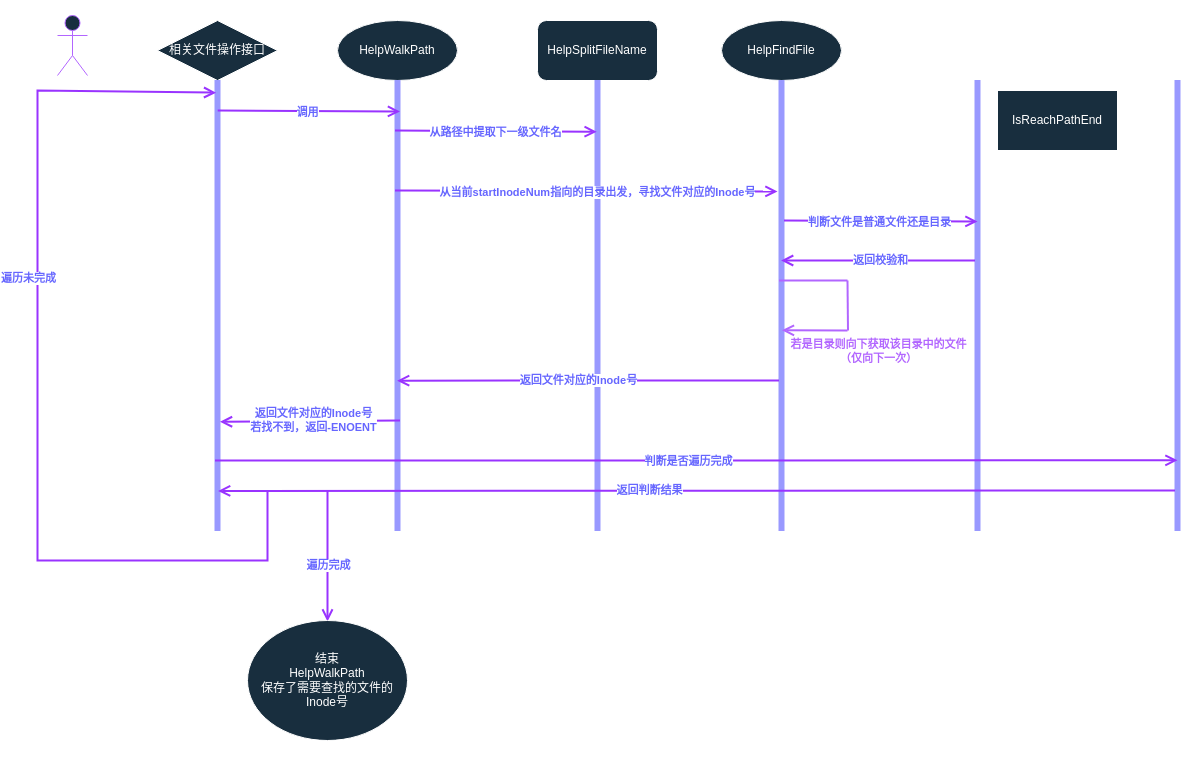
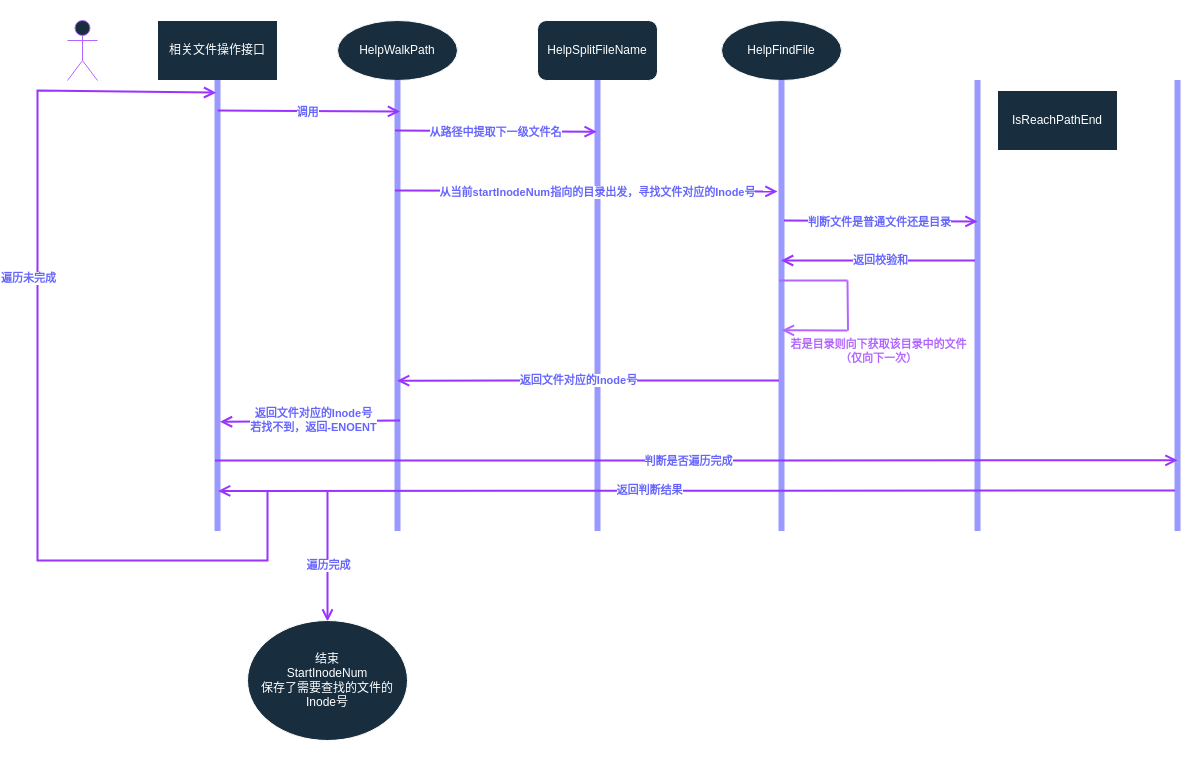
- <mxCell id="27" value="Actor" style="shape=umlActor;verticalLabelPosition=bottom;verticalAlign=top;html=1;strokeColor=#B266FF;fontColor=#FFFFFF;fillColor=#182E3E;" parent="1" vertex="1"><mxGeometry x="40" y="15" width="30" height="60" as="geometry" /></mxCell>
+ <mxCell id="27" value="Actor" style="shape=umlActor;verticalLabelPosition=bottom;verticalAlign=top;html=1;strokeColor=#B266FF;fontColor=#FFFFFF;fillColor=#182E3E;" parent="1" vertex="1"><mxGeometry x="50" y="20" width="30" height="60" as="geometry" /></mxCell>
- <mxCell id="25" value="相关文件操作接口" style="rhombus;whiteSpace=wrap;html=1;strokeColor=#FFFFFF;fontColor=#FFFFFF;fillColor=#182E3E;" parent="1" vertex="1"><mxGeometry x="140" y="20" width="120" height="60" as="geometry" /></mxCell>
+ <mxCell id="25" value="相关文件操作接口" style="rounded=0;whiteSpace=wrap;html=1;strokeColor=#FFFFFF;fontColor=#FFFFFF;fillColor=#182E3E;" parent="1" vertex="1"><mxGeometry x="140" y="20" width="120" height="60" as="geometry" /></mxCell>
- <mxCell id="38" value="结束&lt;br&gt;HelpWalkPath&lt;br&gt;保存了需要查找的文件的Inode号" style="ellipse;whiteSpace=wrap;html=1;strokeColor=#FFFFFF;fontColor=#FFFFFF;fillColor=#182E3E;" parent="1" vertex="1"><mxGeometry x="230" y="620" width="160" height="120" as="geometry" /></mxCell>
+ <mxCell id="38" value="结束&lt;br&gt;StartInodeNum&lt;br&gt;保存了需要查找的文件的Inode号" style="ellipse;whiteSpace=wrap;html=1;strokeColor=#FFFFFF;fontColor=#FFFFFF;fillColor=#182E3E;" parent="1" vertex="1"><mxGeometry x="230" y="620" width="160" height="120" as="geometry" /></mxCell>
